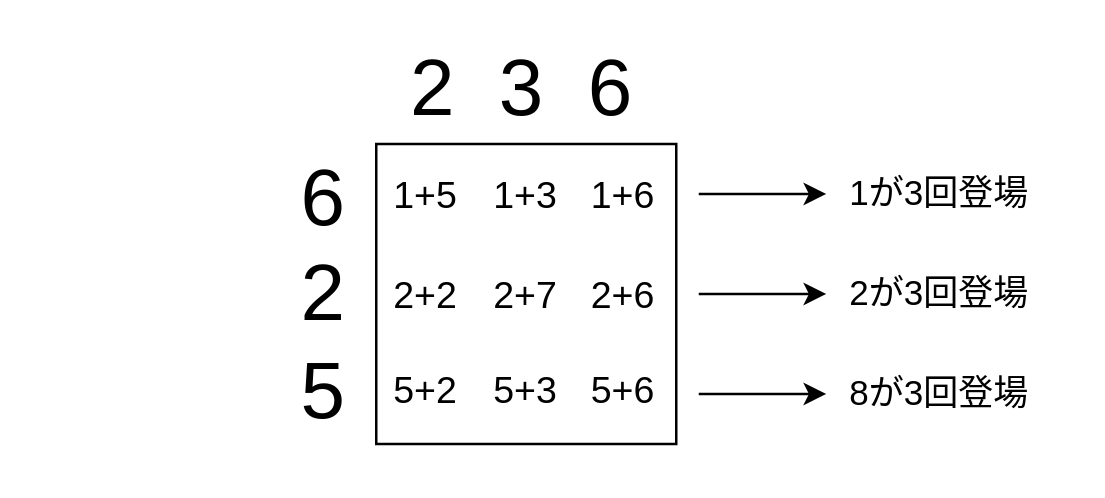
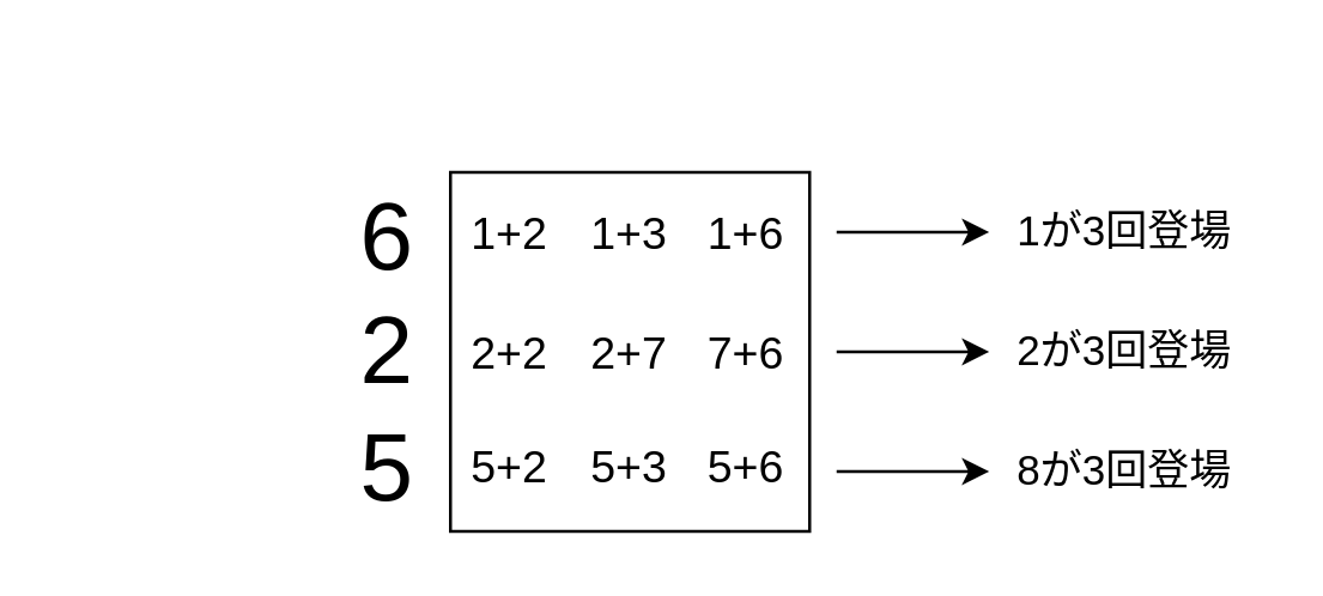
- <mxCell id="6" value="&lt;font style=&quot;font-size: 32px&quot;&gt;&amp;nbsp; 2&amp;nbsp; 3&amp;nbsp; 6&amp;nbsp;&lt;/font&gt;" style="text;html=1;strokeColor=none;fillColor=none;align=center;verticalAlign=middle;whiteSpace=wrap;rounded=0;" vertex="1" parent="4"><mxGeometry width="128" height="30" as="geometry" /></mxCell>
- <mxCell id="7" value="&lt;font style=&quot;font-size: 15px&quot;&gt;1+5&lt;/font&gt;" style="text;html=1;strokeColor=none;fillColor=none;align=center;verticalAlign=middle;whiteSpace=wrap;rounded=0;" vertex="1" parent="4"><mxGeometry y="42" width="60" height="30" as="geometry" /></mxCell>
+ <mxCell id="7" value="&lt;font style=&quot;font-size: 15px&quot;&gt;1+2&lt;/font&gt;" style="text;html=1;strokeColor=none;fillColor=none;align=center;verticalAlign=middle;whiteSpace=wrap;rounded=0;" vertex="1" parent="4"><mxGeometry y="42" width="60" height="30" as="geometry" /></mxCell>
- <mxCell id="12" value="&lt;font style=&quot;font-size: 15px&quot;&gt;2+6&lt;/font&gt;" style="text;html=1;strokeColor=none;fillColor=none;align=center;verticalAlign=middle;whiteSpace=wrap;rounded=0;" vertex="1" parent="4"><mxGeometry x="79" y="82" width="60" height="30" as="geometry" /></mxCell>
+ <mxCell id="12" value="&lt;font style=&quot;font-size: 15px&quot;&gt;7+6&lt;/font&gt;" style="text;html=1;strokeColor=none;fillColor=none;align=center;verticalAlign=middle;whiteSpace=wrap;rounded=0;" vertex="1" parent="4"><mxGeometry x="79" y="82" width="60" height="30" as="geometry" /></mxCell>
